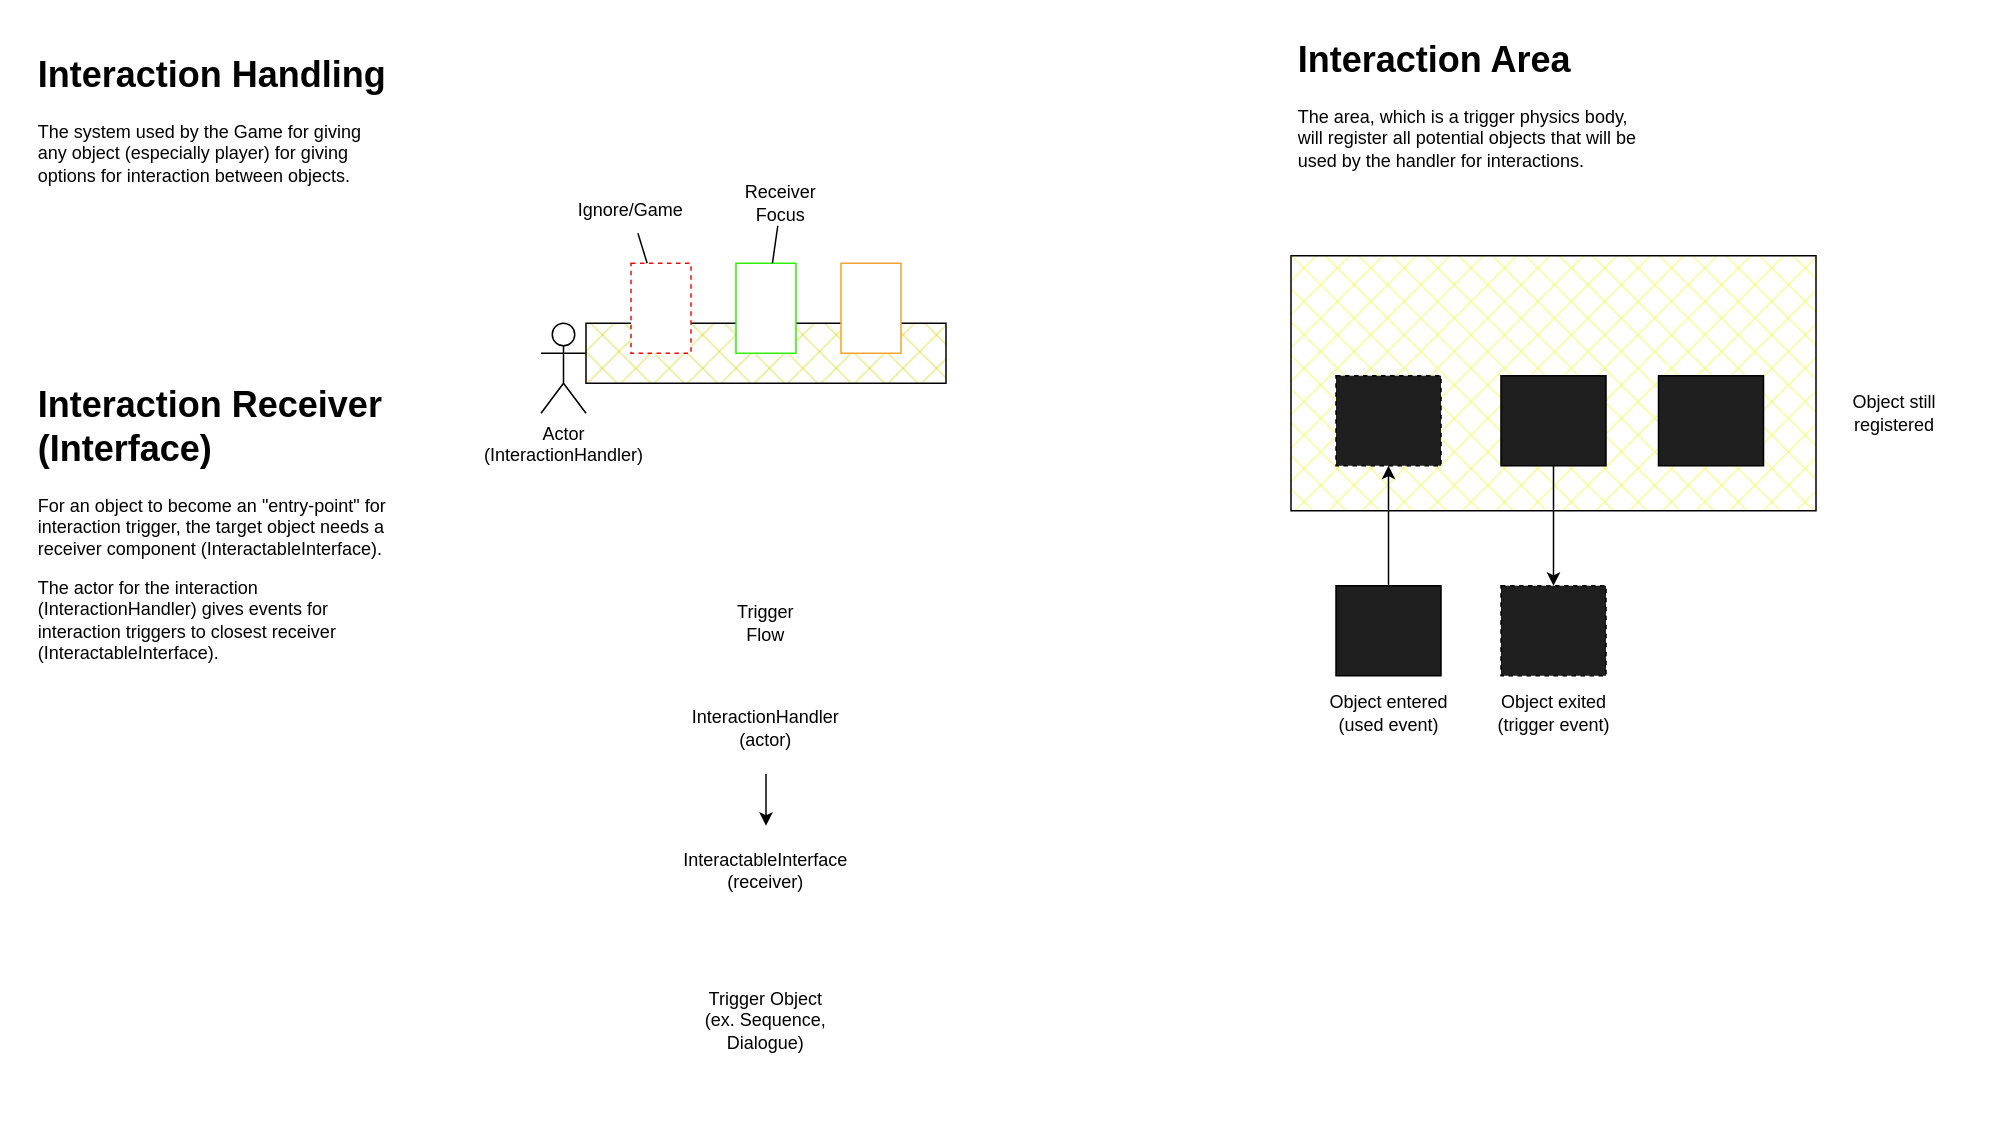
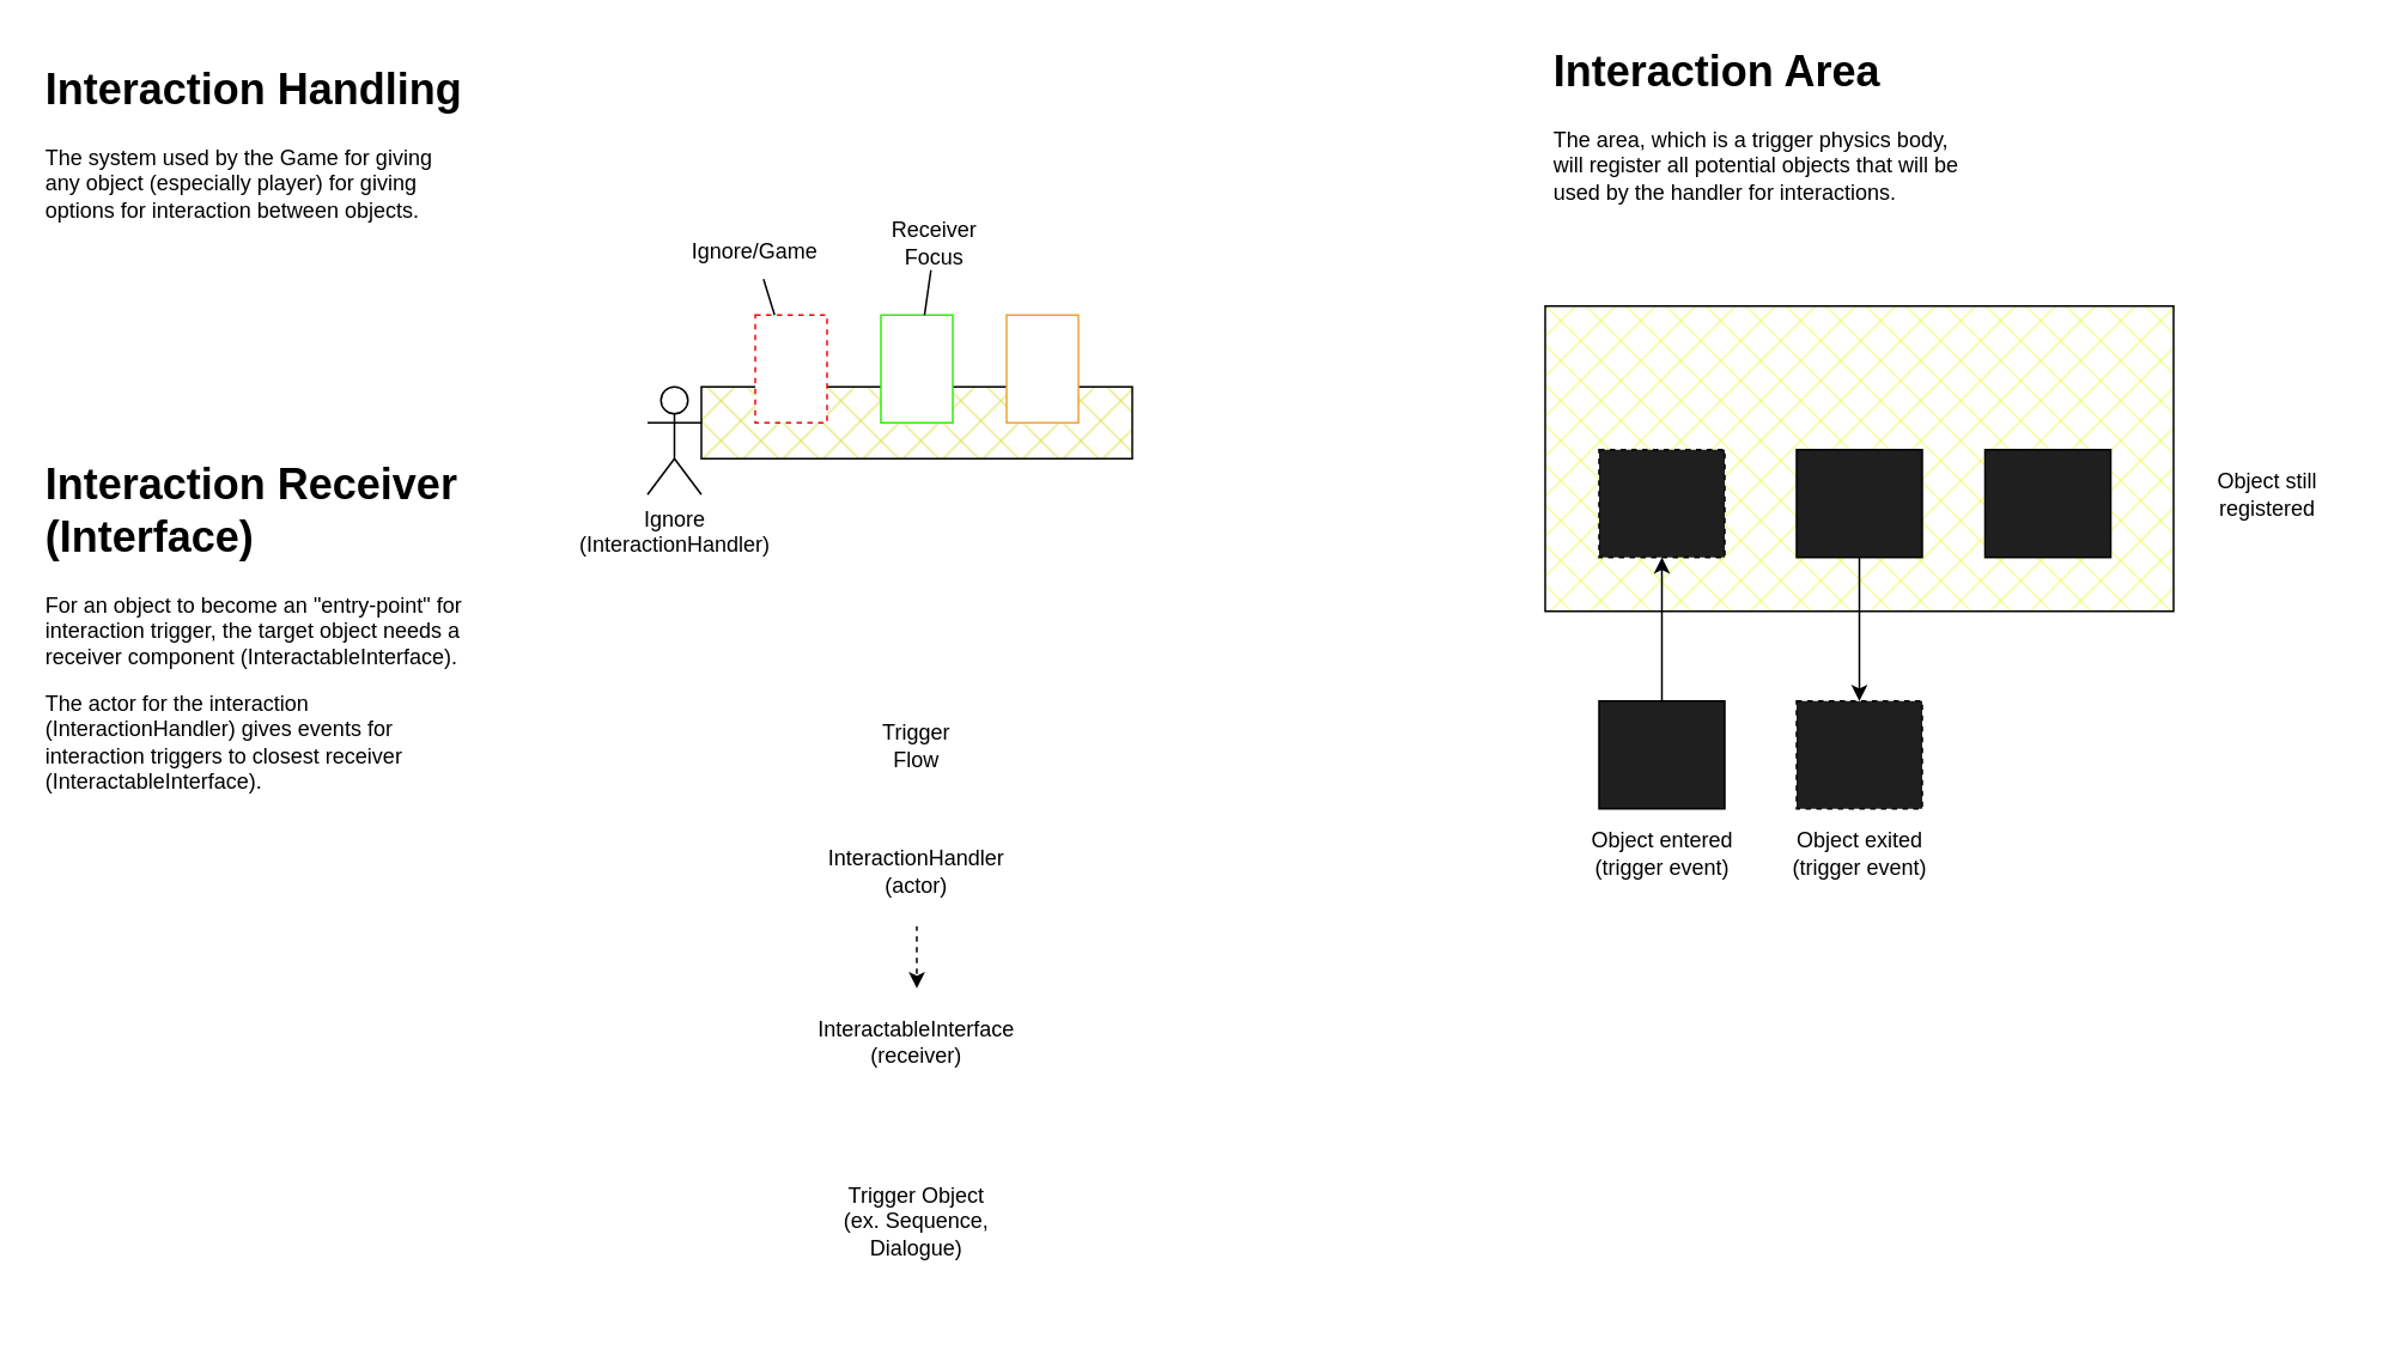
- <mxCell id="18" value="Actor&lt;br&gt;(InteractionHandler)" style="shape=umlActor;verticalLabelPosition=bottom;verticalAlign=top;html=1;outlineConnect=0;" parent="1" vertex="1"><mxGeometry x="360" y="215" width="30" height="60" as="geometry" /></mxCell>
+ <mxCell id="18" value="Ignore&lt;br&gt;(InteractionHandler)" style="shape=umlActor;verticalLabelPosition=bottom;verticalAlign=top;html=1;outlineConnect=0;" parent="1" vertex="1"><mxGeometry x="360" y="215" width="30" height="60" as="geometry" /></mxCell>
- <mxCell id="14" value="Object entered&lt;br&gt;(used event)" style="text;html=1;strokeColor=none;fillColor=none;align=center;verticalAlign=middle;whiteSpace=wrap;rounded=0;dashed=1;fillStyle=auto;" parent="1" vertex="1"><mxGeometry x="872.5" y="460" width="105" height="30" as="geometry" /></mxCell>
+ <mxCell id="14" value="Object entered&lt;br&gt;(trigger event)" style="text;html=1;strokeColor=none;fillColor=none;align=center;verticalAlign=middle;whiteSpace=wrap;rounded=0;dashed=1;fillStyle=auto;" parent="1" vertex="1"><mxGeometry x="872.5" y="460" width="105" height="30" as="geometry" /></mxCell>
- <mxCell id="29" value="" style="edgeStyle=none;html=1;" parent="1" source="30" target="26" edge="1"><mxGeometry relative="1" as="geometry" /></mxCell>
+ <mxCell id="29" value="" style="edgeStyle=none;html=1;dashed=1;" parent="1" source="30" target="26" edge="1"><mxGeometry relative="1" as="geometry" /></mxCell>
